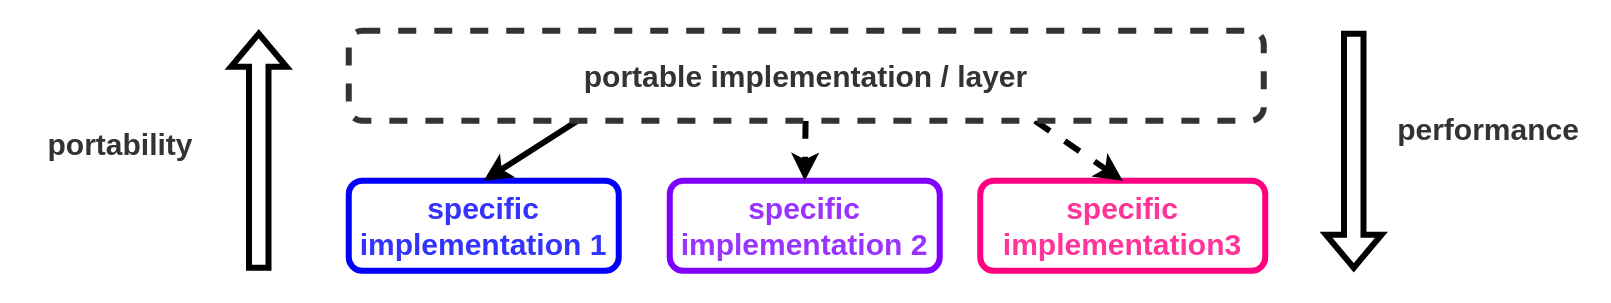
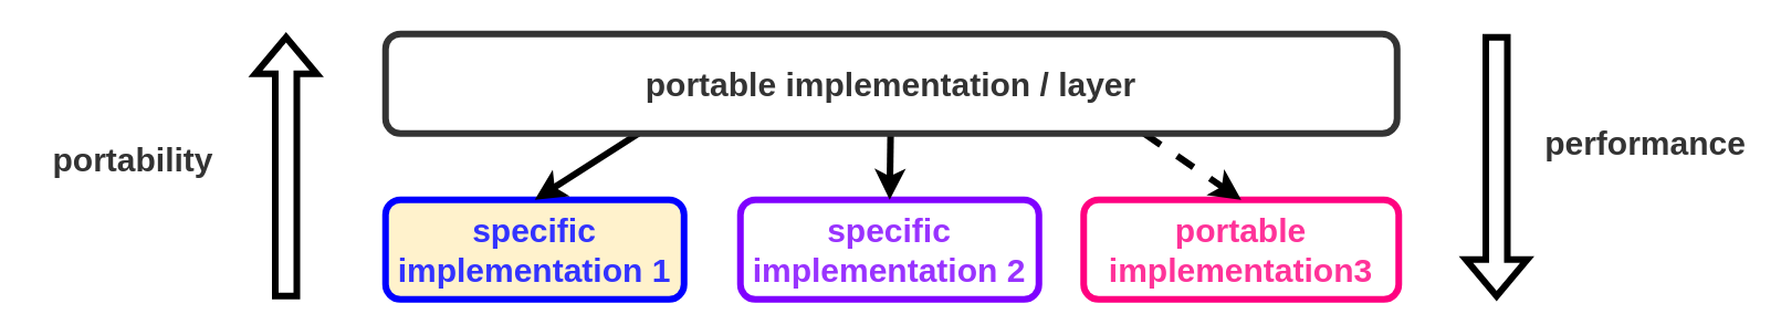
- <mxCell id="8" value="&lt;b&gt;&lt;font color=&quot;#333333&quot;&gt;portable implementation / layer&lt;br&gt;&lt;/font&gt;&lt;/b&gt;" style="rounded=1;whiteSpace=wrap;html=1;strokeColor=#333333;strokeWidth=4;fontSize=20;fontColor=#FF3399;dashed=1;" vertex="1" parent="1"><mxGeometry x="232" y="20" width="610" height="60" as="geometry" /></mxCell>
+ <mxCell id="8" value="&lt;b&gt;&lt;font color=&quot;#333333&quot;&gt;portable implementation / layer&lt;br&gt;&lt;/font&gt;&lt;/b&gt;" style="rounded=1;whiteSpace=wrap;html=1;strokeColor=#333333;strokeWidth=4;fontSize=20;fontColor=#FF3399;" vertex="1" parent="1"><mxGeometry x="232" y="20" width="610" height="60" as="geometry" /></mxCell>
- <mxCell id="6" style="edgeStyle=none;rounded=0;orthogonalLoop=1;jettySize=auto;html=1;entryX=0.5;entryY=0;entryDx=0;entryDy=0;strokeWidth=4;fontSize=20;fontColor=#333333;dashed=1;" edge="1" parent="1" source="8" target="2"><mxGeometry relative="1" as="geometry" /></mxCell>
+ <mxCell id="6" style="edgeStyle=none;rounded=0;orthogonalLoop=1;jettySize=auto;html=1;entryX=0.5;entryY=0;entryDx=0;entryDy=0;strokeWidth=4;fontSize=20;fontColor=#333333;" edge="1" parent="1" source="8" target="2"><mxGeometry relative="1" as="geometry" /></mxCell>
- <mxCell id="4" value="&lt;b&gt;&lt;font style=&quot;font-size: 20px;&quot; color=&quot;#3333FF&quot;&gt;specific implementation 1&lt;br&gt;&lt;/font&gt;&lt;/b&gt;" style="rounded=1;whiteSpace=wrap;html=1;strokeWidth=4;strokeColor=#0000FF;" vertex="1" parent="1"><mxGeometry x="232" y="120" width="180" height="60" as="geometry" /></mxCell>
+ <mxCell id="4" value="&lt;b&gt;&lt;font style=&quot;font-size: 20px;&quot; color=&quot;#3333FF&quot;&gt;specific implementation 1&lt;br&gt;&lt;/font&gt;&lt;/b&gt;" style="rounded=1;whiteSpace=wrap;html=1;strokeWidth=4;strokeColor=#0000FF;fillColor=#fff2cc;" vertex="1" parent="1"><mxGeometry x="232" y="120" width="180" height="60" as="geometry" /></mxCell>
- <mxCell id="3" value="&lt;font color=&quot;#FF3399&quot;&gt;&lt;b&gt;&lt;font style=&quot;font-size: 20px;&quot;&gt;specific implementation3&lt;br&gt;&lt;/font&gt;&lt;/b&gt;&lt;/font&gt;" style="rounded=1;whiteSpace=wrap;html=1;strokeWidth=4;strokeColor=#FF0080;" vertex="1" parent="1"><mxGeometry x="653" y="120" width="190" height="60" as="geometry" /></mxCell>
+ <mxCell id="3" value="&lt;font color=&quot;#FF3399&quot;&gt;&lt;b&gt;&lt;font style=&quot;font-size: 20px;&quot;&gt;portable implementation3&lt;br&gt;&lt;/font&gt;&lt;/b&gt;&lt;/font&gt;" style="rounded=1;whiteSpace=wrap;html=1;strokeWidth=4;strokeColor=#FF0080;" vertex="1" parent="1"><mxGeometry x="653" y="120" width="190" height="60" as="geometry" /></mxCell>
